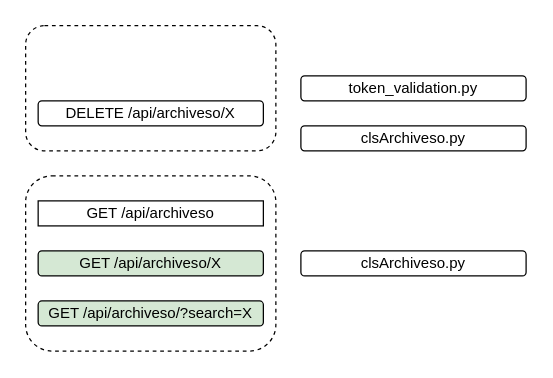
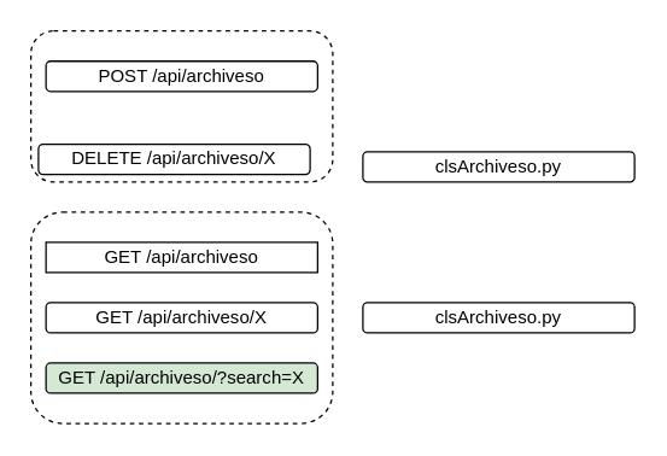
+ <mxCell id="8" value="POST /api/archiveso" style="rounded=1;whiteSpace=wrap;html=1;fillColor=#ffffff;" parent="1" vertex="1"><mxGeometry x="30" y="40" width="180" height="20" as="geometry" /></mxCell>
- <mxCell id="9" value="token_validation.py" style="rounded=1;whiteSpace=wrap;html=1;fillColor=#ffffff;" parent="1" vertex="1"><mxGeometry x="240" y="60" width="180" height="20" as="geometry" /></mxCell>
- <mxCell id="3" value="DELETE /api/archiveso/X" style="rounded=1;whiteSpace=wrap;html=1;" parent="1" vertex="1"><mxGeometry x="30" y="80" width="180" height="20" as="geometry" /></mxCell>
+ <mxCell id="3" value="DELETE /api/archiveso/X" style="rounded=1;whiteSpace=wrap;html=1;" parent="1" vertex="1"><mxGeometry x="25" y="95" width="180" height="20" as="geometry" /></mxCell>
- <mxCell id="6" value="GET /api/archiveso/X" style="rounded=1;whiteSpace=wrap;html=1;fillColor=#d5e8d4;" parent="1" vertex="1"><mxGeometry x="30" y="200" width="180" height="20" as="geometry" /></mxCell>
+ <mxCell id="6" value="GET /api/archiveso/X" style="rounded=1;whiteSpace=wrap;html=1;fillColor=#ffffff;" parent="1" vertex="1"><mxGeometry x="30" y="200" width="180" height="20" as="geometry" /></mxCell>
